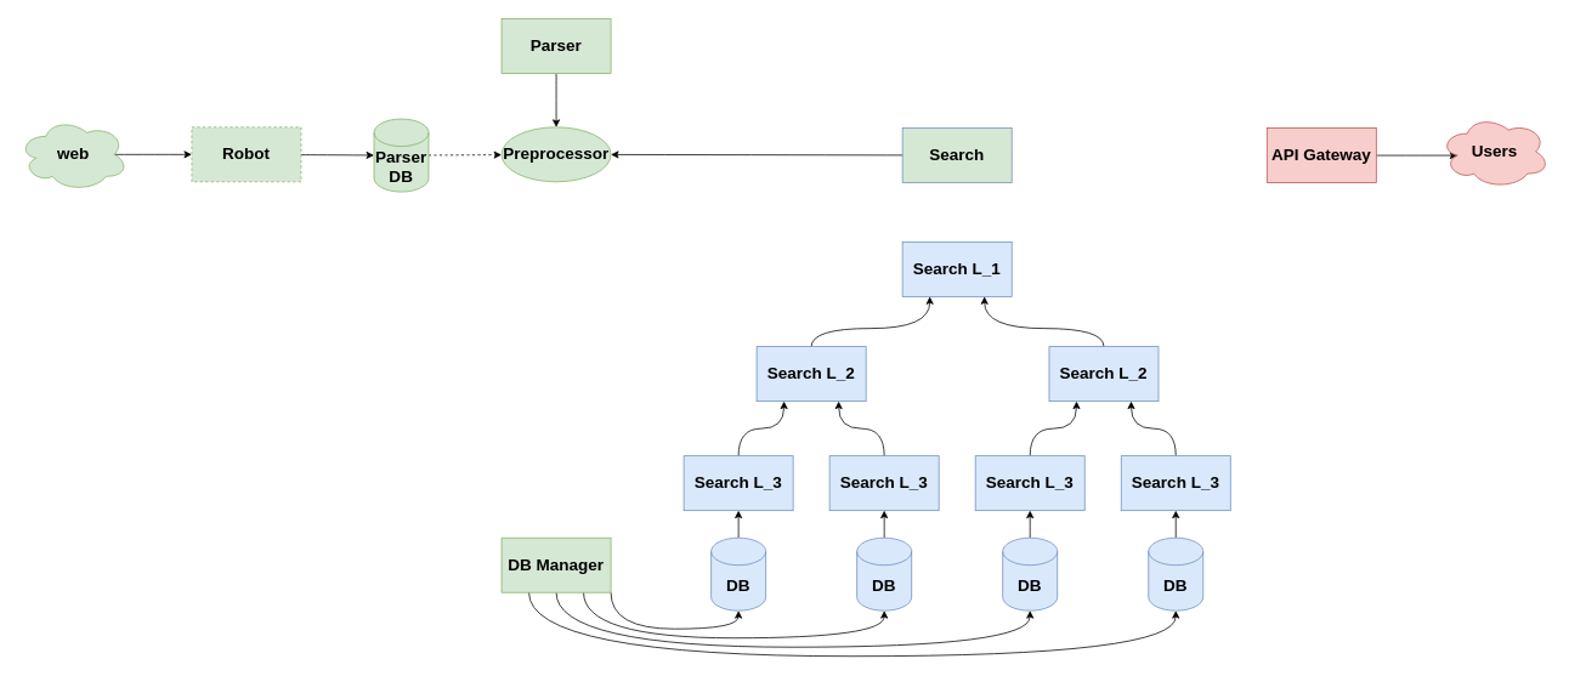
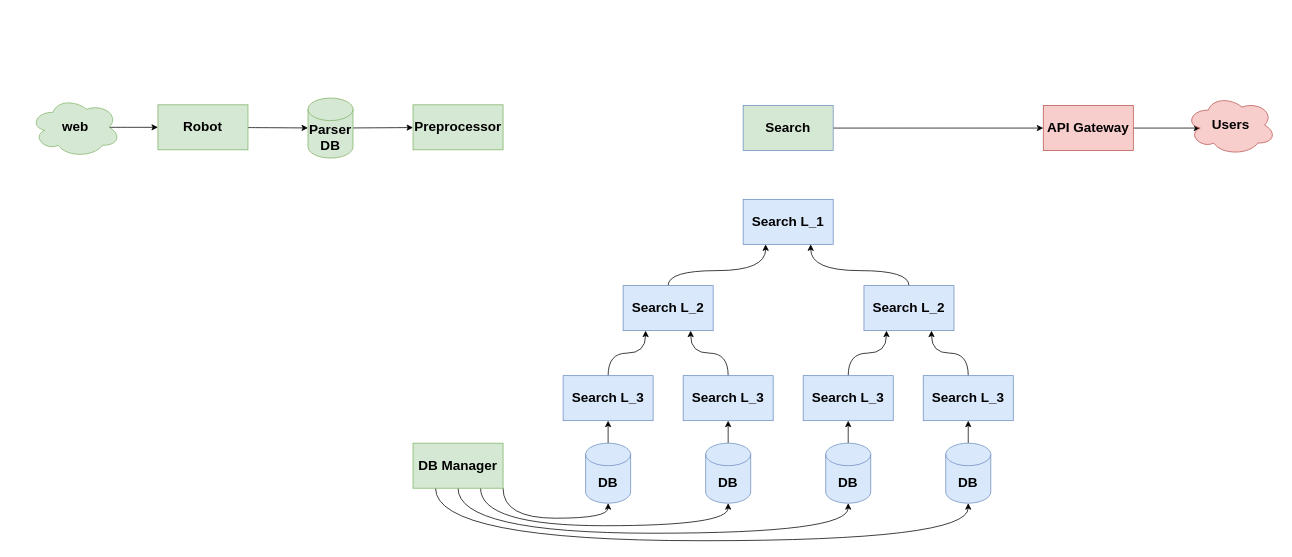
- <mxCell id="38" value="&lt;font style=&quot;font-size: 18px&quot;&gt;&lt;b&gt;Parser&lt;/b&gt;&lt;/font&gt;" style="rounded=0;whiteSpace=wrap;html=1;fillColor=#d5e8d4;strokeColor=#82b366;" parent="1" vertex="1"><mxGeometry x="550" y="20" width="120" height="60" as="geometry" /></mxCell>
- <mxCell id="37" style="edgeStyle=none;curved=1;orthogonalLoop=1;jettySize=auto;html=1;exitX=0.5;exitY=1;exitDx=0;exitDy=0;entryX=0.5;entryY=0;entryDx=0;entryDy=0;" parent="1" source="38" target="6" edge="1"><mxGeometry relative="1" as="geometry" /></mxCell>
- <mxCell id="40" value="&lt;b&gt;&lt;font style=&quot;font-size: 18px&quot;&gt;web&lt;/font&gt;&lt;/b&gt;" style="ellipse;shape=cloud;whiteSpace=wrap;html=1;fontSize=18;fillColor=#d5e8d4;strokeColor=#82b366;" vertex="1" parent="1"><mxGeometry x="20" y="129" width="120" height="80" as="geometry" /></mxCell>
+ <mxCell id="40" value="&lt;b&gt;&lt;font style=&quot;font-size: 18px&quot;&gt;web&lt;/font&gt;&lt;/b&gt;" style="ellipse;shape=cloud;whiteSpace=wrap;html=1;fontSize=18;fillColor=#d5e8d4;strokeColor=#82b366;" vertex="1" parent="1"><mxGeometry x="40" y="129" width="120" height="80" as="geometry" /></mxCell>
- <mxCell id="3" value="&lt;font style=&quot;font-size: 18px&quot;&gt;&lt;b&gt;Robot&lt;/b&gt;&lt;/font&gt;" style="rounded=0;whiteSpace=wrap;html=1;fillColor=#d5e8d4;strokeColor=#82b366;dashed=1;" parent="1" vertex="1"><mxGeometry x="210" y="139" width="120" height="60" as="geometry" /></mxCell>
+ <mxCell id="3" value="&lt;font style=&quot;font-size: 18px&quot;&gt;&lt;b&gt;Robot&lt;/b&gt;&lt;/font&gt;" style="rounded=0;whiteSpace=wrap;html=1;fillColor=#d5e8d4;strokeColor=#82b366;" parent="1" vertex="1"><mxGeometry x="210" y="139" width="120" height="60" as="geometry" /></mxCell>
- <mxCell id="6" value="&lt;b&gt;&lt;font style=&quot;font-size: 18px&quot;&gt;Preprocessor&lt;/font&gt;&lt;/b&gt;" style="ellipse;whiteSpace=wrap;html=1;fillColor=#d5e8d4;strokeColor=#82b366;" parent="1" vertex="1"><mxGeometry x="550" y="139" width="120" height="60" as="geometry" /></mxCell>
+ <mxCell id="6" value="&lt;b&gt;&lt;font style=&quot;font-size: 18px&quot;&gt;Preprocessor&lt;/font&gt;&lt;/b&gt;" style="rounded=0;whiteSpace=wrap;html=1;fillColor=#d5e8d4;strokeColor=#82b366;" parent="1" vertex="1"><mxGeometry x="550" y="139" width="120" height="60" as="geometry" /></mxCell>
- <mxCell id="35" style="edgeStyle=none;curved=1;orthogonalLoop=1;jettySize=auto;html=1;exitX=1;exitY=0.5;exitDx=0;exitDy=0;" parent="1" source="36" target="6" edge="1"><mxGeometry relative="1" as="geometry" /></mxCell>
+ <mxCell id="35" style="edgeStyle=none;curved=1;orthogonalLoop=1;jettySize=auto;html=1;exitX=1;exitY=0.5;exitDx=0;exitDy=0;entryX=0;entryY=0.5;entryDx=0;entryDy=0;" parent="1" source="36" target="34" edge="1"><mxGeometry relative="1" as="geometry" /></mxCell>
- <mxCell id="4" value="" style="edgeStyle=none;curved=1;orthogonalLoop=1;jettySize=auto;html=1;dashed=1;" parent="1" source="5" target="6" edge="1"><mxGeometry relative="1" as="geometry" /></mxCell>
+ <mxCell id="4" value="" style="edgeStyle=none;curved=1;orthogonalLoop=1;jettySize=auto;html=1;" parent="1" source="5" target="6" edge="1"><mxGeometry relative="1" as="geometry" /></mxCell>
